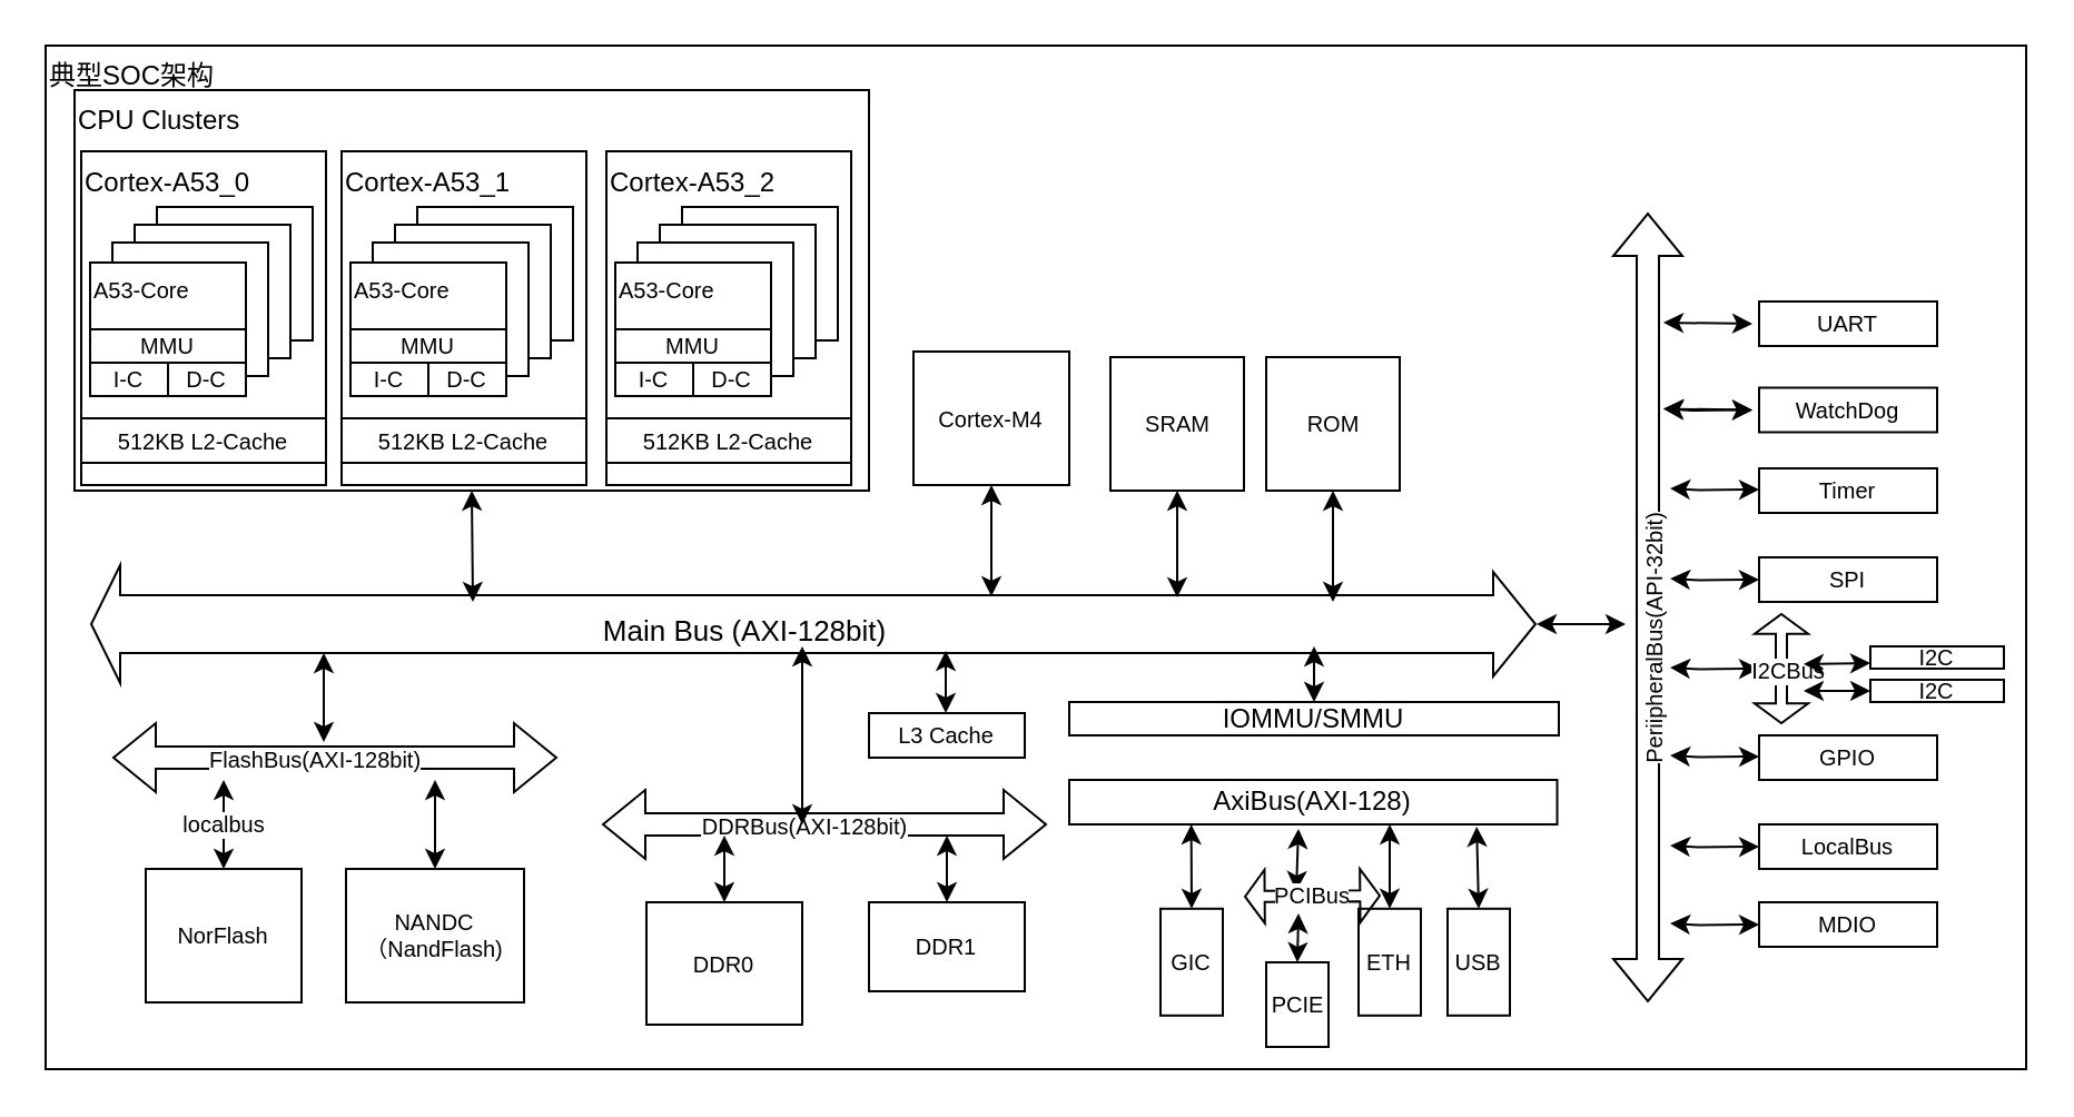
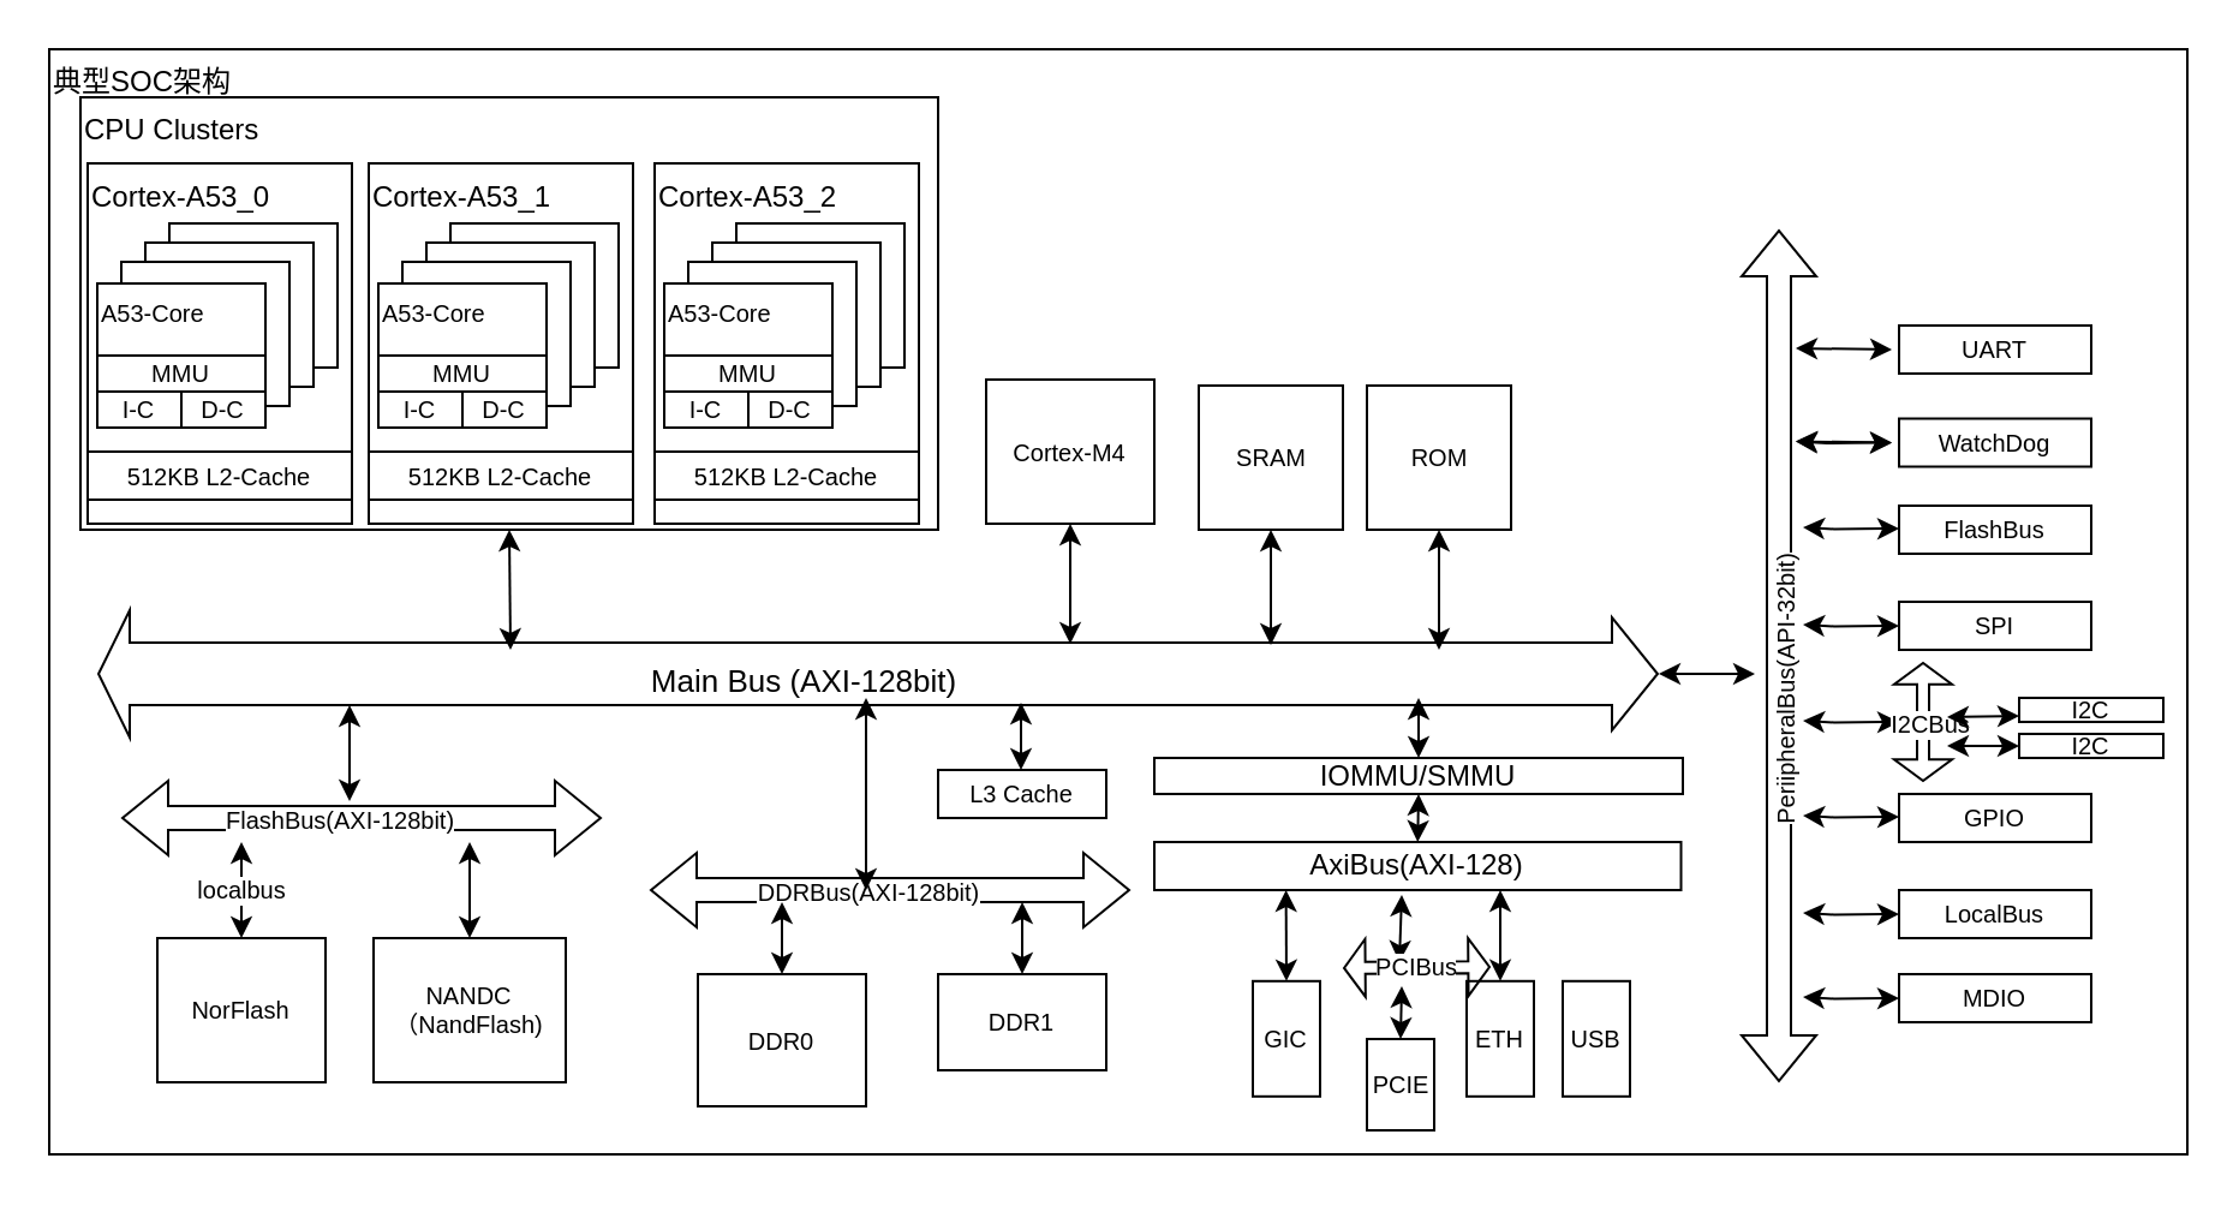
- <mxCell id="42" value="Timer" style="rounded=0;whiteSpace=wrap;html=1;fontSize=10;horizontal=1;" vertex="1" parent="1"><mxGeometry x="790" y="210" width="80" height="20" as="geometry" /></mxCell>
+ <mxCell id="42" value="FlashBus" style="rounded=0;whiteSpace=wrap;html=1;fontSize=10;horizontal=1;" vertex="1" parent="1"><mxGeometry x="790" y="210" width="80" height="20" as="geometry" /></mxCell>
+ <mxCell id="51" value="" style="endArrow=classic;startArrow=classic;html=1;rounded=0;fontSize=10;entryX=0.5;entryY=0;entryDx=0;entryDy=0;exitX=0.5;exitY=1;exitDx=0;exitDy=0;" edge="1" parent="1" source="21" target="50"><mxGeometry width="50" height="50" relative="1" as="geometry"><mxPoint x="570" y="340" as="sourcePoint" /><mxPoint x="580" y="328" as="targetPoint" /></mxGeometry></mxCell>
- <mxCell id="87" value="" style="endArrow=classic;startArrow=classic;html=1;rounded=0;fontSize=10;entryX=0.5;entryY=0;entryDx=0;entryDy=0;exitX=0.835;exitY=1.05;exitDx=0;exitDy=0;exitPerimeter=0;" edge="1" parent="1" source="50" target="84"><mxGeometry width="50" height="50" relative="1" as="geometry"><mxPoint x="630.101" y="380" as="sourcePoint" /><mxPoint x="634" y="417.9" as="targetPoint" /></mxGeometry></mxCell>
